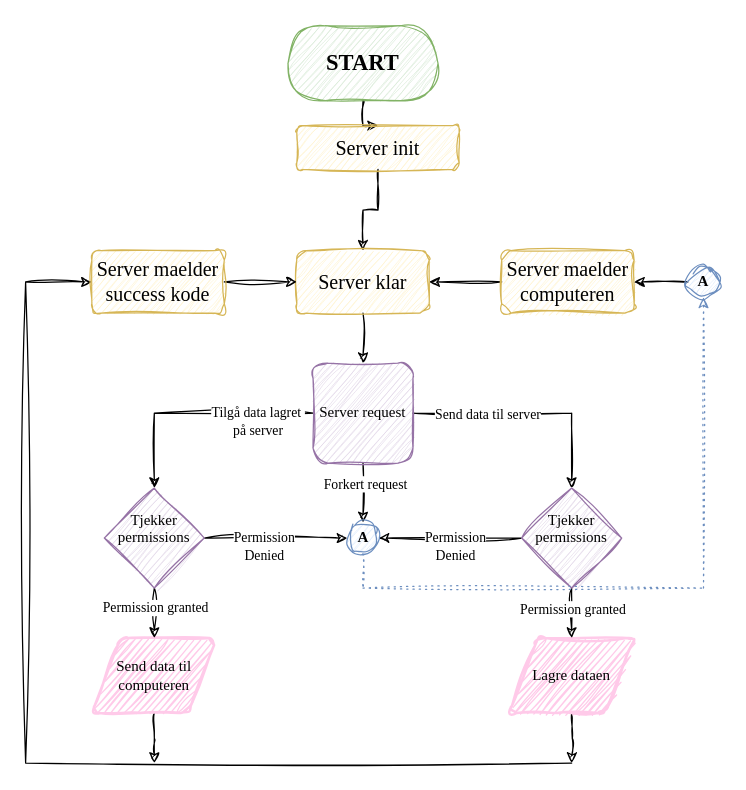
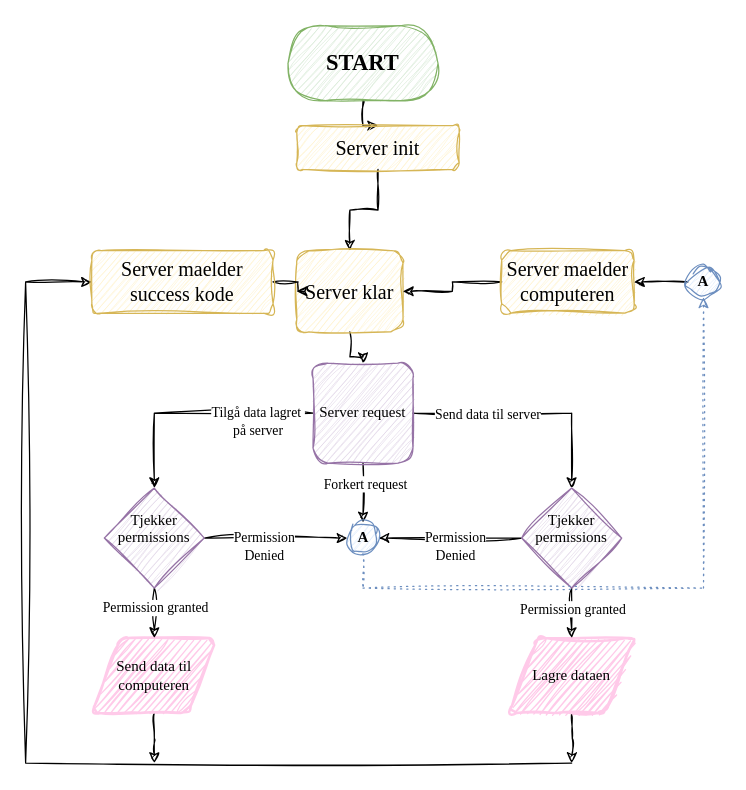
- <mxCell id="37" value="Server maelder success kode" style="rounded=1;whiteSpace=wrap;html=1;fillColor=#fff2cc;strokeColor=#d6b656;sketch=1;curveFitting=1;jiggle=2;fontFamily=Single Day;fontSource=https%3A%2F%2Ffonts.googleapis.com%2Fcss%3Ffamily%3DSingle%2BDay;fontSize=16;" vertex="1" parent="1"><mxGeometry x="73" y="200" width="106" height="50" as="geometry" /></mxCell>
+ <mxCell id="37" value="Server maelder success kode" style="rounded=1;whiteSpace=wrap;html=1;fillColor=#fff2cc;strokeColor=#d6b656;sketch=1;curveFitting=1;jiggle=2;fontFamily=Single Day;fontSource=https%3A%2F%2Ffonts.googleapis.com%2Fcss%3Ffamily%3DSingle%2BDay;fontSize=16;" vertex="1" parent="1"><mxGeometry x="73" y="200" width="145" height="50" as="geometry" /></mxCell>
- <mxCell id="7" value="Server klar" style="rounded=1;whiteSpace=wrap;html=1;fillColor=#fff2cc;strokeColor=#d6b656;sketch=1;curveFitting=1;jiggle=2;fontFamily=Single Day;fontSource=https%3A%2F%2Ffonts.googleapis.com%2Fcss%3Ffamily%3DSingle%2BDay;fontSize=16;" vertex="1" parent="1"><mxGeometry x="237" y="200" width="106" height="50" as="geometry" /></mxCell>
+ <mxCell id="7" value="Server klar" style="rounded=1;whiteSpace=wrap;html=1;fillColor=#fff2cc;strokeColor=#d6b656;sketch=1;curveFitting=1;jiggle=2;fontFamily=Single Day;fontSource=https%3A%2F%2Ffonts.googleapis.com%2Fcss%3Ffamily%3DSingle%2BDay;fontSize=16;" vertex="1" parent="1"><mxGeometry x="237" y="200" width="85" height="65" as="geometry" /></mxCell>
